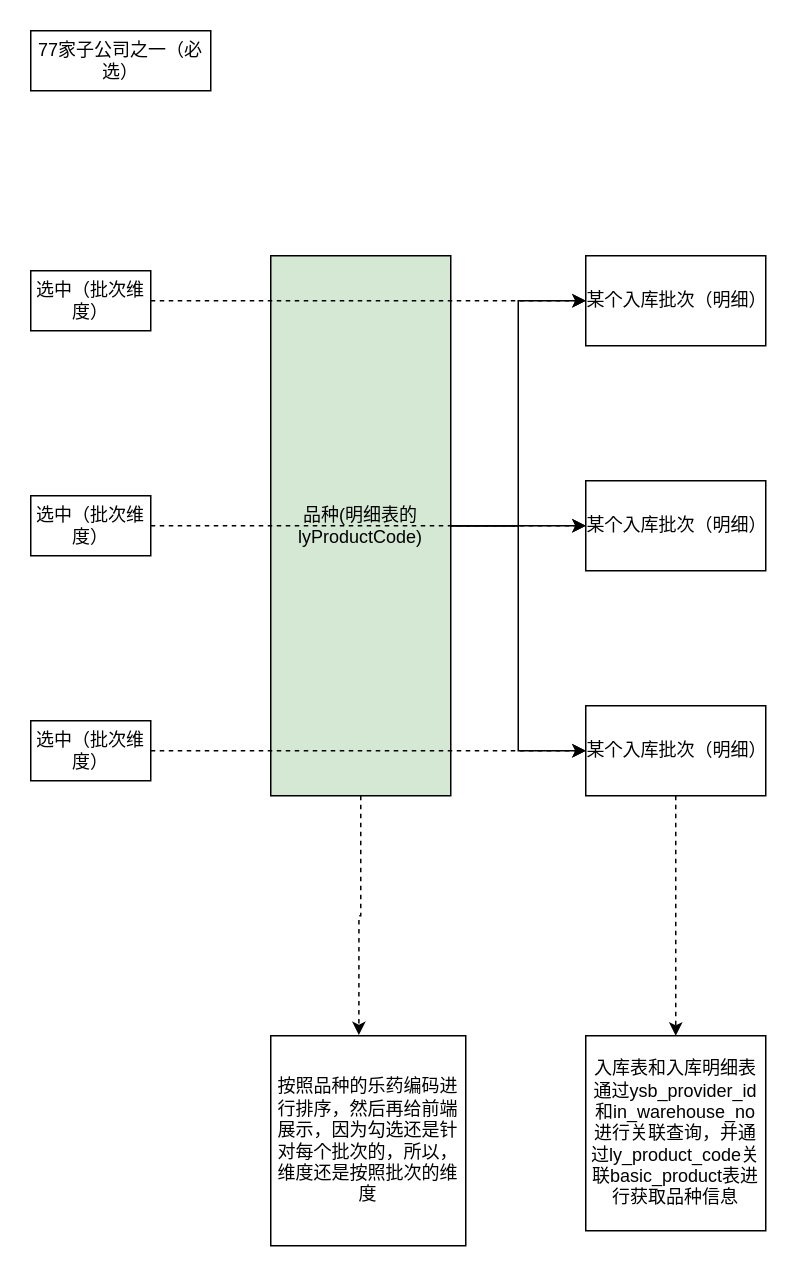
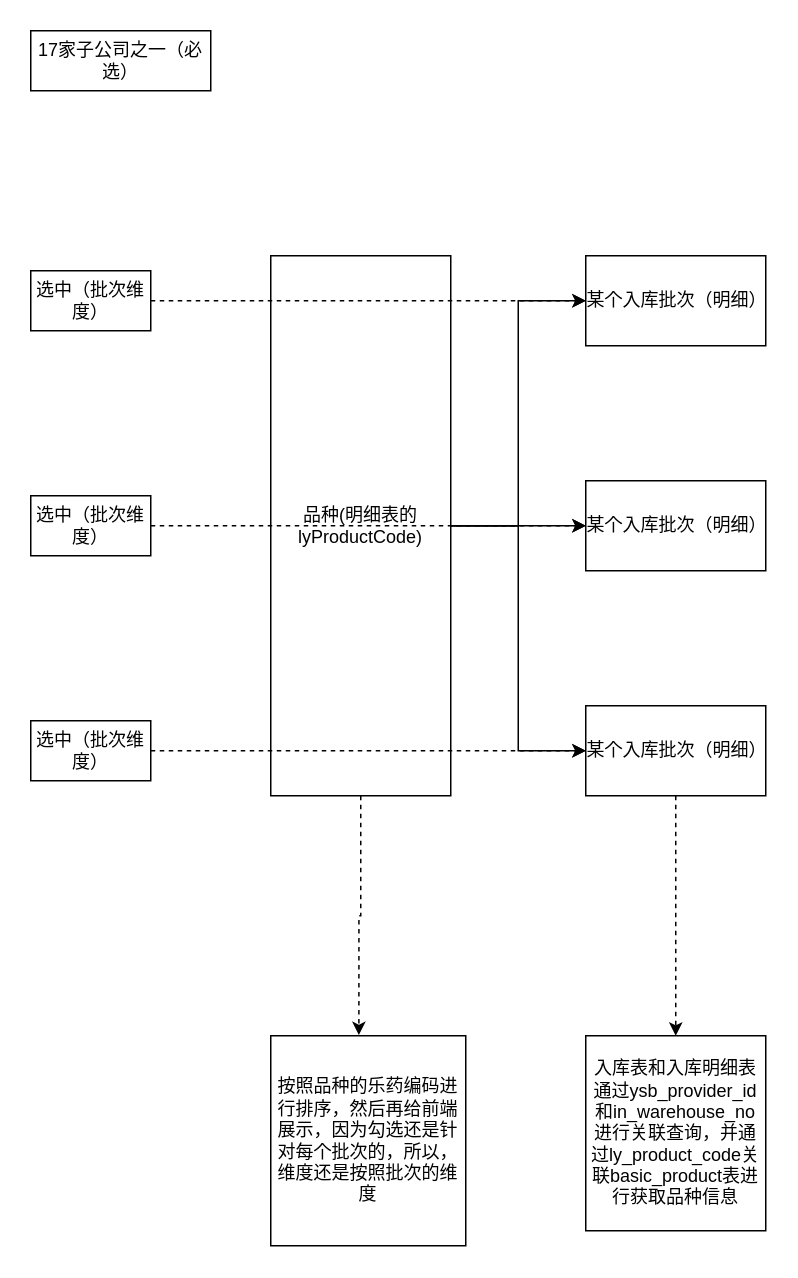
- <mxCell id="17" value="77家子公司之一（必选）" style="rounded=0;whiteSpace=wrap;html=1;" vertex="1" parent="1"><mxGeometry x="20" y="20" width="120" height="40" as="geometry" /></mxCell>
+ <mxCell id="17" value="17家子公司之一（必选）" style="rounded=0;whiteSpace=wrap;html=1;" vertex="1" parent="1"><mxGeometry x="20" y="20" width="120" height="40" as="geometry" /></mxCell>
- <mxCell id="7" value="&lt;span&gt;品种(明细表的lyProductCode)&lt;/span&gt;" style="rounded=0;whiteSpace=wrap;html=1;fillColor=#d5e8d4;" vertex="1" parent="1"><mxGeometry x="180" y="170" width="120" height="360" as="geometry" /></mxCell>
+ <mxCell id="7" value="&lt;span&gt;品种(明细表的lyProductCode)&lt;/span&gt;" style="rounded=0;whiteSpace=wrap;html=1;" vertex="1" parent="1"><mxGeometry x="180" y="170" width="120" height="360" as="geometry" /></mxCell>
